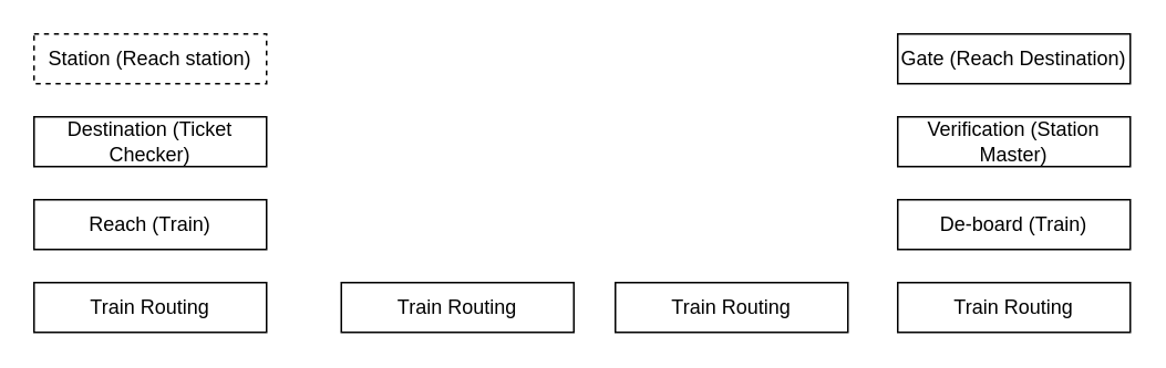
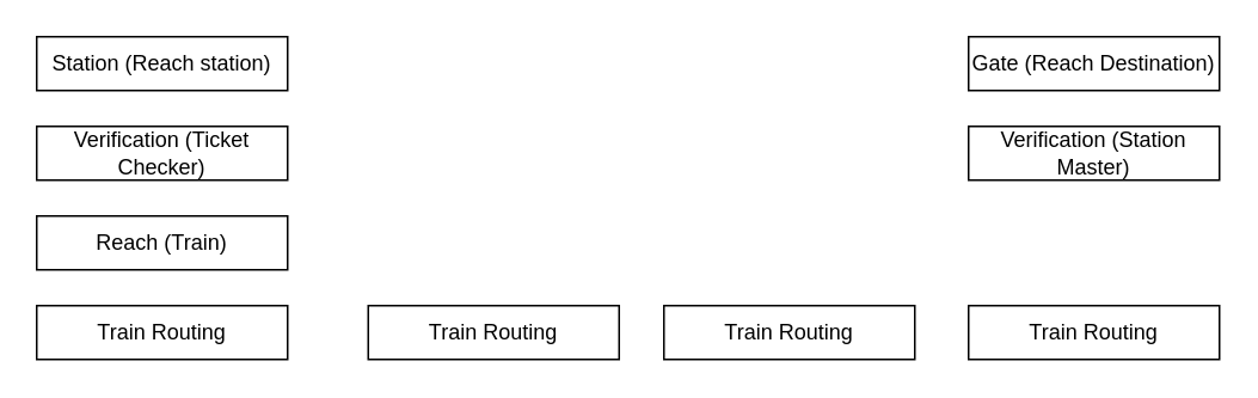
- <mxCell id="2" value="Station (Reach station)" style="rounded=0;whiteSpace=wrap;html=1;dashed=1;" parent="1" vertex="1"><mxGeometry x="20" y="20" width="140" height="30" as="geometry" /></mxCell>
+ <mxCell id="2" value="Station (Reach station)" style="rounded=0;whiteSpace=wrap;html=1;" parent="1" vertex="1"><mxGeometry x="20" y="20" width="140" height="30" as="geometry" /></mxCell>
- <mxCell id="10" value="Destination (Ticket Checker)" style="rounded=0;whiteSpace=wrap;html=1;" parent="1" vertex="1"><mxGeometry x="20" y="70" width="140" height="30" as="geometry" /></mxCell>
+ <mxCell id="10" value="Verification (Ticket Checker)" style="rounded=0;whiteSpace=wrap;html=1;" parent="1" vertex="1"><mxGeometry x="20" y="70" width="140" height="30" as="geometry" /></mxCell>
- <mxCell id="9" value="De-board (Train)" style="rounded=0;whiteSpace=wrap;html=1;" parent="1" vertex="1"><mxGeometry x="540" y="120" width="140" height="30" as="geometry" /></mxCell>
